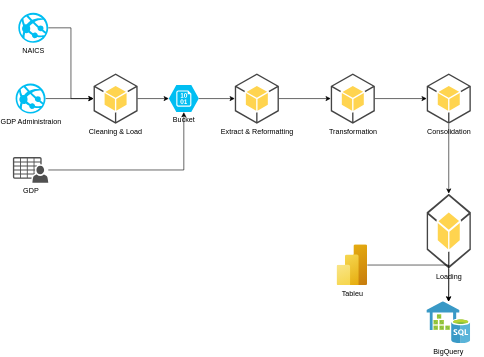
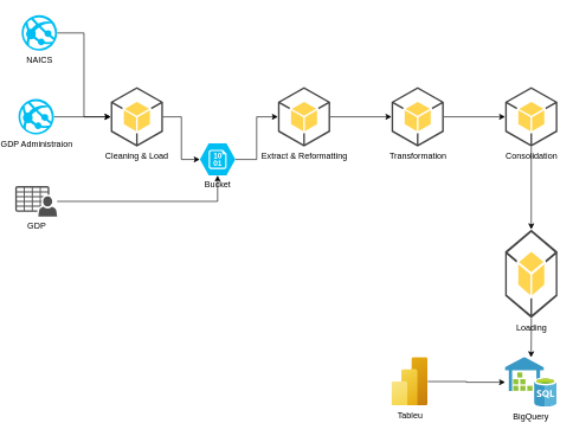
- <mxCell id="19" value="Bucket" style="verticalLabelPosition=bottom;html=1;verticalAlign=top;align=center;strokeColor=none;fillColor=#00BEF2;shape=mxgraph.azure.storage_blob;" vertex="1" parent="1"><mxGeometry x="280" y="141.25" width="50" height="45" as="geometry" /></mxCell>
+ <mxCell id="19" value="Bucket" style="verticalLabelPosition=bottom;html=1;verticalAlign=top;align=center;strokeColor=none;fillColor=#00BEF2;shape=mxgraph.azure.storage_blob;" vertex="1" parent="1"><mxGeometry x="280" y="201.25" width="50" height="45" as="geometry" /></mxCell>
- <mxCell id="18" value="Tableu" style="image;aspect=fixed;html=1;points=[];align=center;fontSize=12;image=img/lib/azure2/analytics/Power_BI_Embedded.svg;" parent="1" vertex="1"><mxGeometry x="560" y="407.25" width="51" height="68" as="geometry" /></mxCell>
+ <mxCell id="18" value="Tableu" style="image;aspect=fixed;html=1;points=[];align=center;fontSize=12;image=img/lib/azure2/analytics/Power_BI_Embedded.svg;" parent="1" vertex="1"><mxGeometry x="550" y="502.25" width="51" height="68" as="geometry" /></mxCell>
